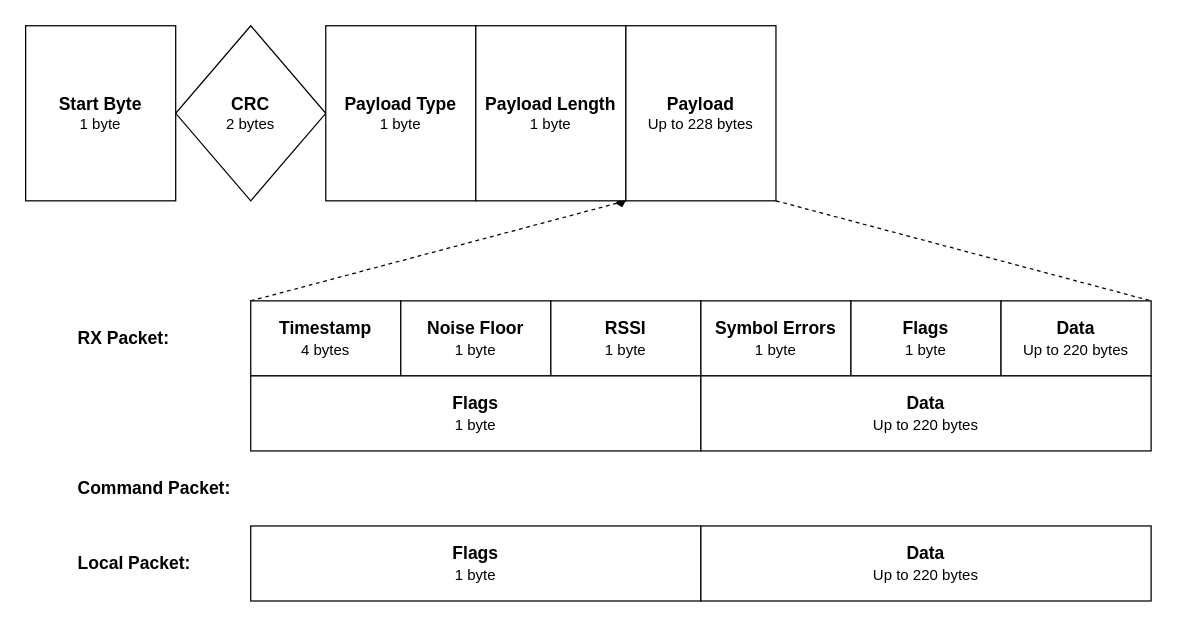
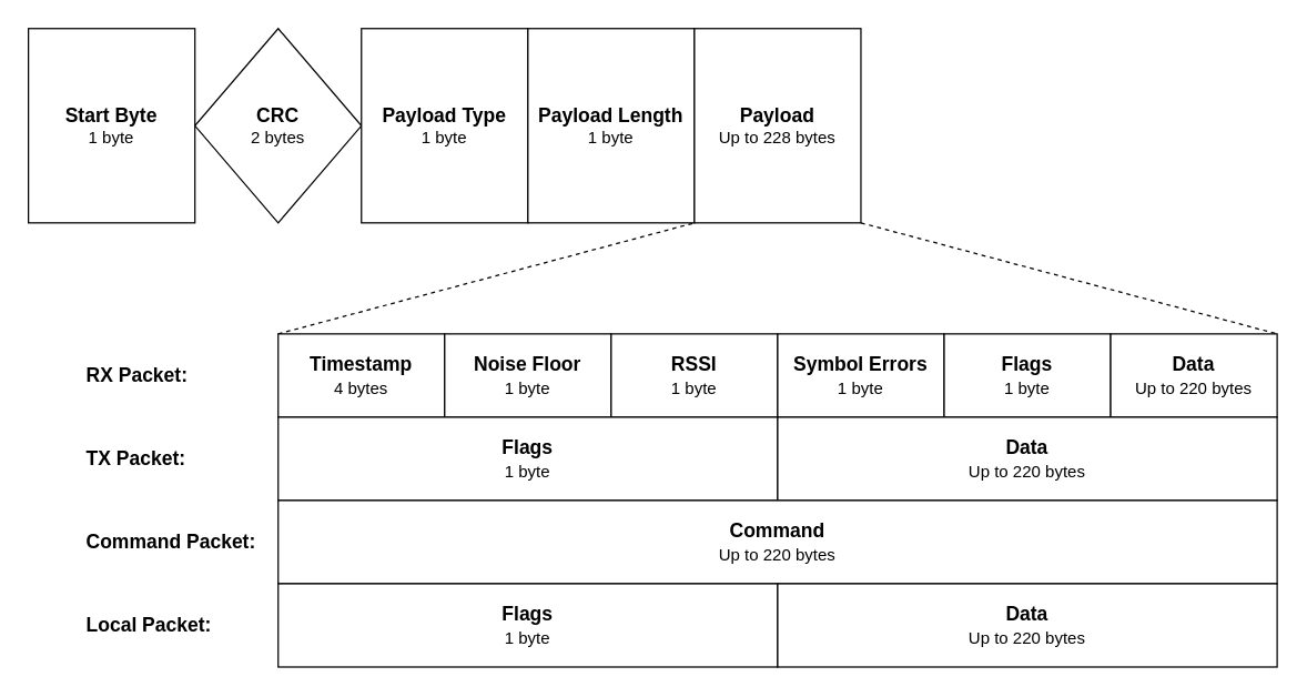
- <mxCell id="5" value="" style="endArrow=diamond;dashed=1;html=1;rounded=0;fontSize=12;entryX=1;entryY=1;entryDx=0;entryDy=0;exitX=0;exitY=0;exitDx=0;exitDy=0;" parent="1" source="9" target="7" edge="1"><mxGeometry width="50" height="50" relative="1" as="geometry"><mxPoint x="180" y="240" as="sourcePoint" /><mxPoint x="380" y="160" as="targetPoint" /></mxGeometry></mxCell>
+ <mxCell id="5" value="" style="endArrow=none;dashed=1;html=1;rounded=0;fontSize=12;entryX=1;entryY=1;entryDx=0;entryDy=0;exitX=0;exitY=0;exitDx=0;exitDy=0;" parent="1" source="9" target="7" edge="1"><mxGeometry width="50" height="50" relative="1" as="geometry"><mxPoint x="180" y="240" as="sourcePoint" /><mxPoint x="380" y="160" as="targetPoint" /></mxGeometry></mxCell>
+ <mxCell id="21" value="TX Packet:" style="text;html=1;strokeColor=none;fillColor=none;align=left;verticalAlign=middle;whiteSpace=wrap;rounded=0;fontStyle=1;fontSize=14;" vertex="1" parent="1"><mxGeometry x="60" y="315" width="130" height="30" as="geometry" /></mxCell>
+ <mxCell id="17" value="&lt;b&gt;Command&lt;/b&gt;&lt;br&gt;&lt;font style=&quot;font-size: 12px&quot;&gt;Up to 220 bytes&lt;/font&gt;" style="rounded=0;whiteSpace=wrap;html=1;fontSize=14;" vertex="1" parent="1"><mxGeometry x="200" y="360" width="720" height="60" as="geometry" /></mxCell>
